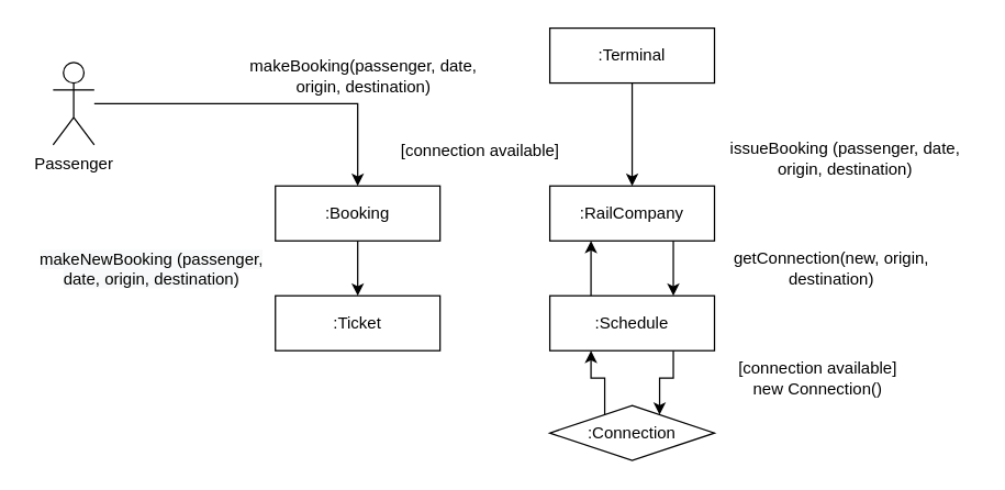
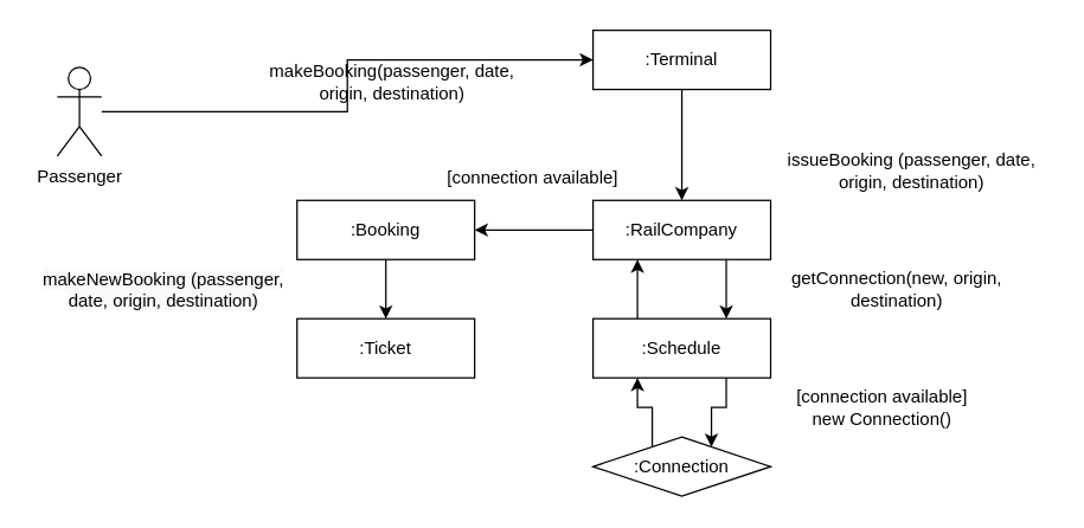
- <mxCell id="2" style="edgeStyle=orthogonalEdgeStyle;rounded=0;orthogonalLoop=1;jettySize=auto;html=1;" edge="1" parent="1" source="3" target="18"><mxGeometry relative="1" as="geometry" /></mxCell>
+ <mxCell id="2" style="edgeStyle=orthogonalEdgeStyle;rounded=0;orthogonalLoop=1;jettySize=auto;html=1;" edge="1" parent="1" source="3" target="5"><mxGeometry relative="1" as="geometry" /></mxCell>
- <mxCell id="21" value="[connection&amp;nbsp;available]" style="text;html=1;align=center;verticalAlign=middle;resizable=0;points=[];autosize=1;strokeColor=none;fillColor=none;" vertex="1" parent="1"><mxGeometry x="279" y="95" width="140" height="30" as="geometry" /></mxCell>
+ <mxCell id="21" value="[connection&amp;nbsp;available]" style="text;html=1;align=center;verticalAlign=middle;resizable=0;points=[];autosize=1;strokeColor=none;fillColor=none;" vertex="1" parent="1"><mxGeometry x="289" y="105" width="140" height="30" as="geometry" /></mxCell>
+ <mxCell id="7" style="edgeStyle=orthogonalEdgeStyle;rounded=0;orthogonalLoop=1;jettySize=auto;html=1;exitX=0;exitY=0.5;exitDx=0;exitDy=0;entryX=1;entryY=0.5;entryDx=0;entryDy=0;" edge="1" parent="1" source="9" target="18"><mxGeometry relative="1" as="geometry" /></mxCell>
